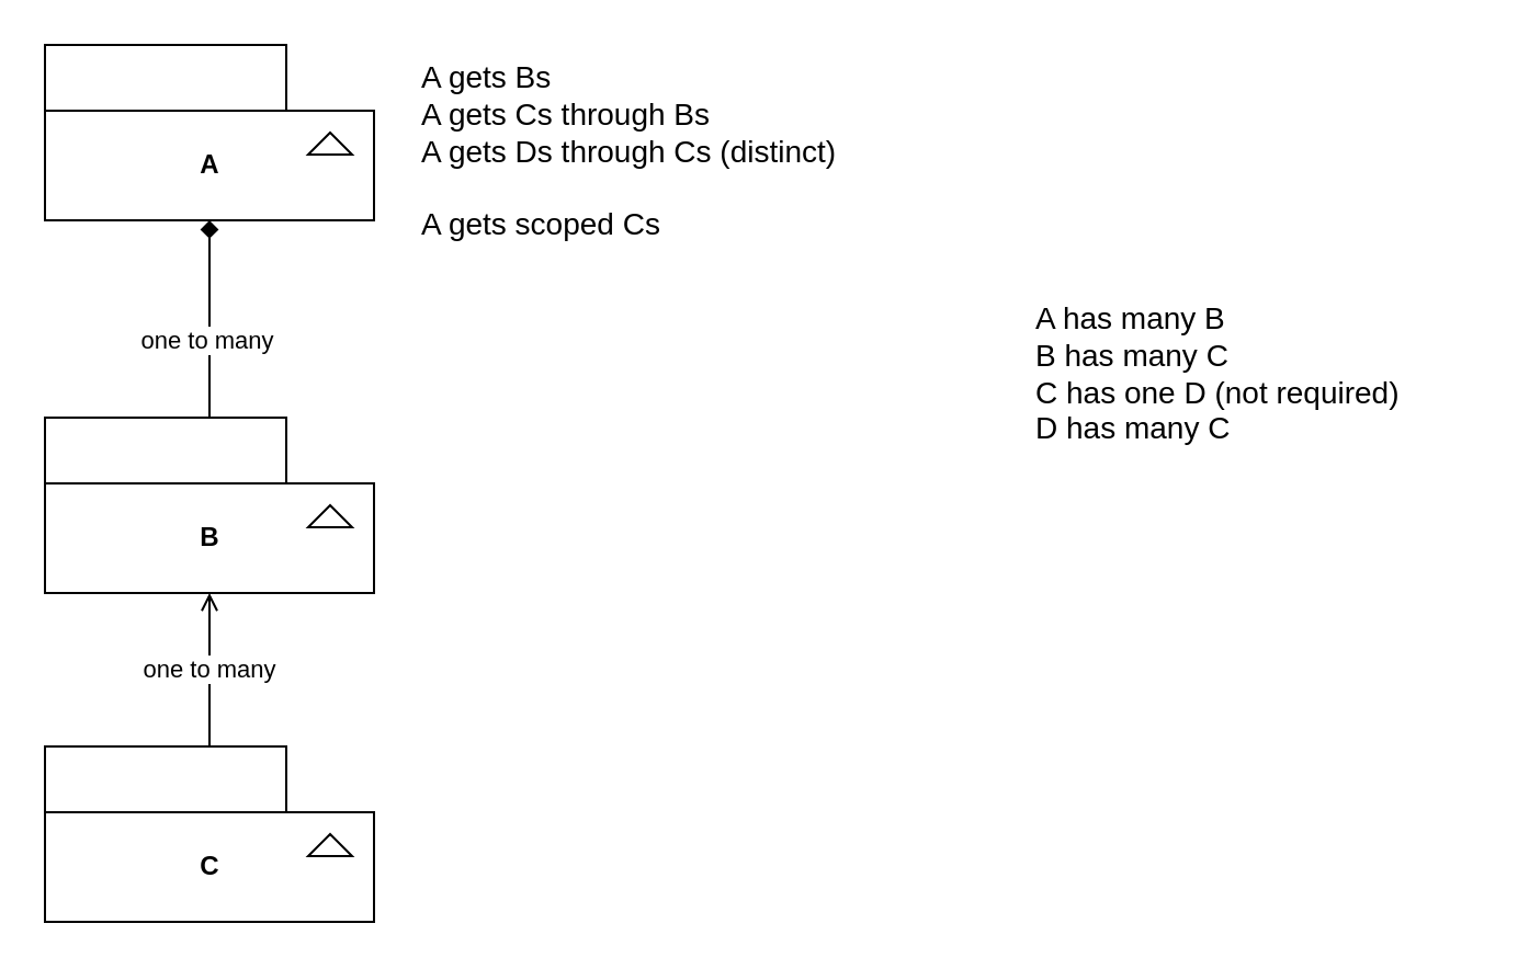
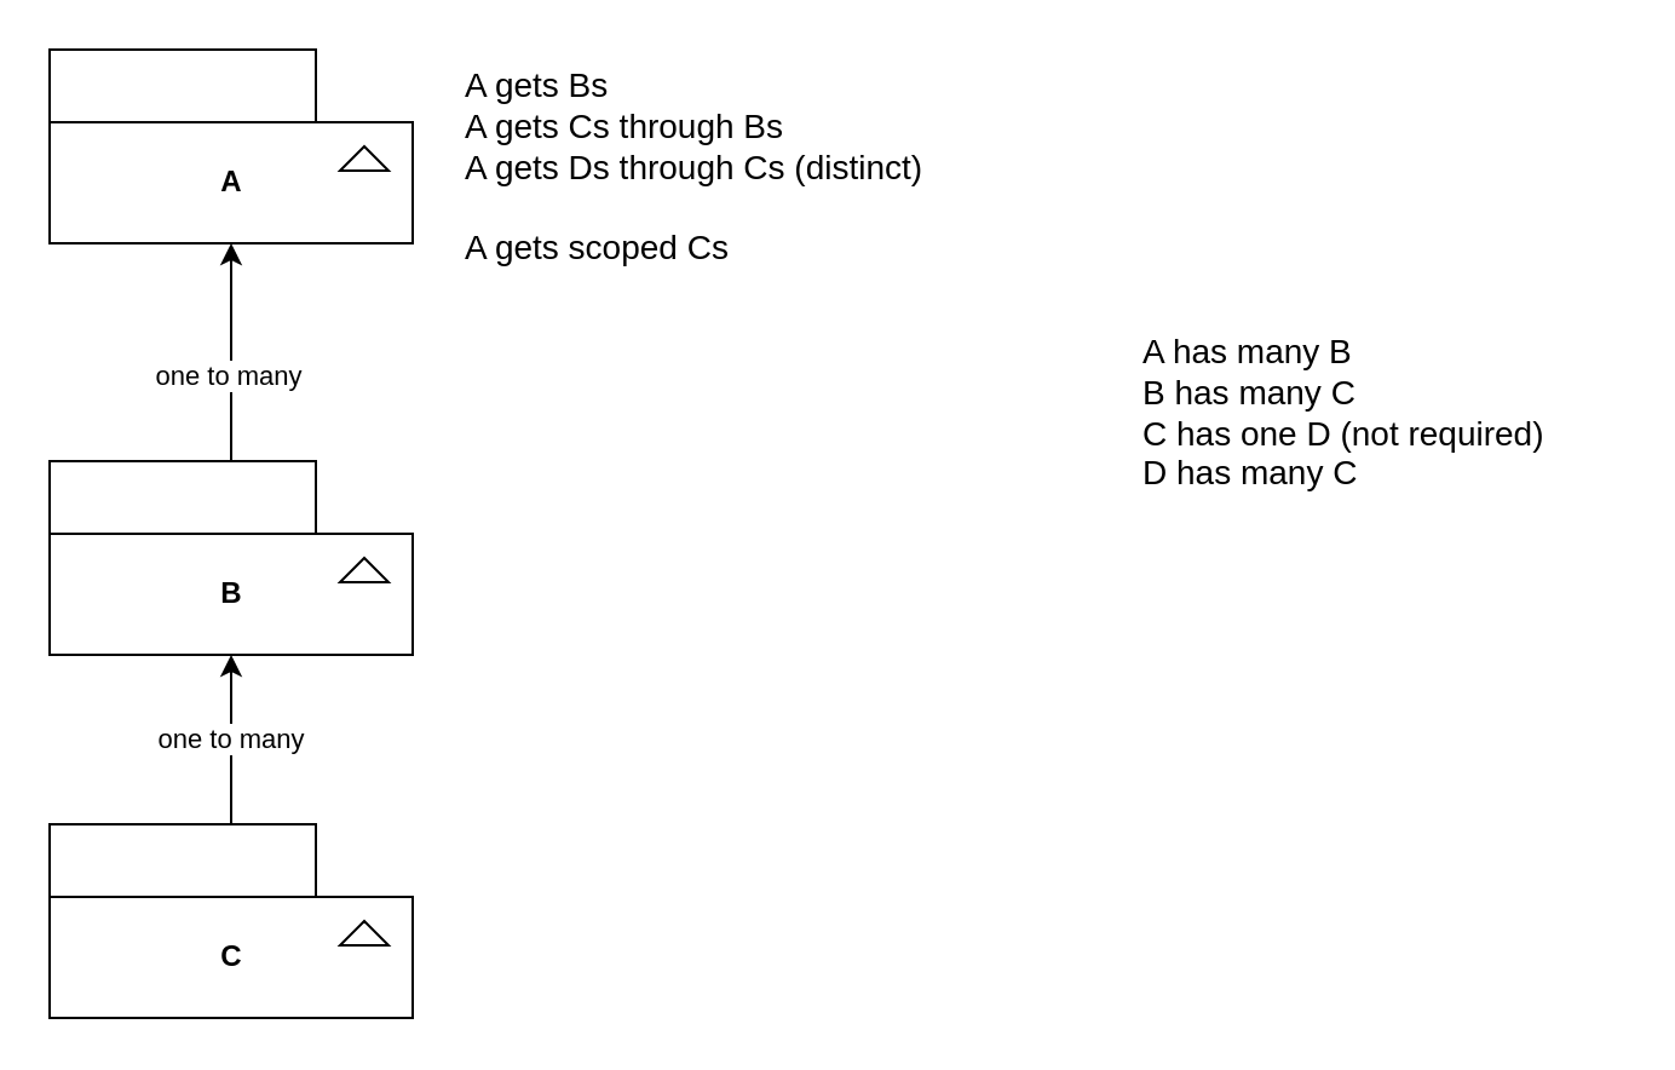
- <mxCell id="5" style="edgeStyle=orthogonalEdgeStyle;rounded=0;orthogonalLoop=1;jettySize=auto;html=1;entryX=0.5;entryY=1;entryDx=0;entryDy=0;entryPerimeter=0;endArrow=diamond;" edge="1" parent="1" source="7" target="2"><mxGeometry relative="1" as="geometry" /></mxCell>
+ <mxCell id="5" style="edgeStyle=orthogonalEdgeStyle;rounded=0;orthogonalLoop=1;jettySize=auto;html=1;entryX=0.5;entryY=1;entryDx=0;entryDy=0;entryPerimeter=0;" edge="1" parent="1" source="7" target="2"><mxGeometry relative="1" as="geometry" /></mxCell>
- <mxCell id="3" value="one to many" style="edgeStyle=orthogonalEdgeStyle;rounded=0;orthogonalLoop=1;jettySize=auto;html=1;entryX=0.5;entryY=1;entryDx=0;entryDy=0;entryPerimeter=0;endArrow=open;" edge="1" parent="1" source="4" target="7"><mxGeometry relative="1" as="geometry" /></mxCell>
+ <mxCell id="3" value="one to many" style="edgeStyle=orthogonalEdgeStyle;rounded=0;orthogonalLoop=1;jettySize=auto;html=1;entryX=0.5;entryY=1;entryDx=0;entryDy=0;entryPerimeter=0;" edge="1" parent="1" source="4" target="7"><mxGeometry relative="1" as="geometry" /></mxCell>
